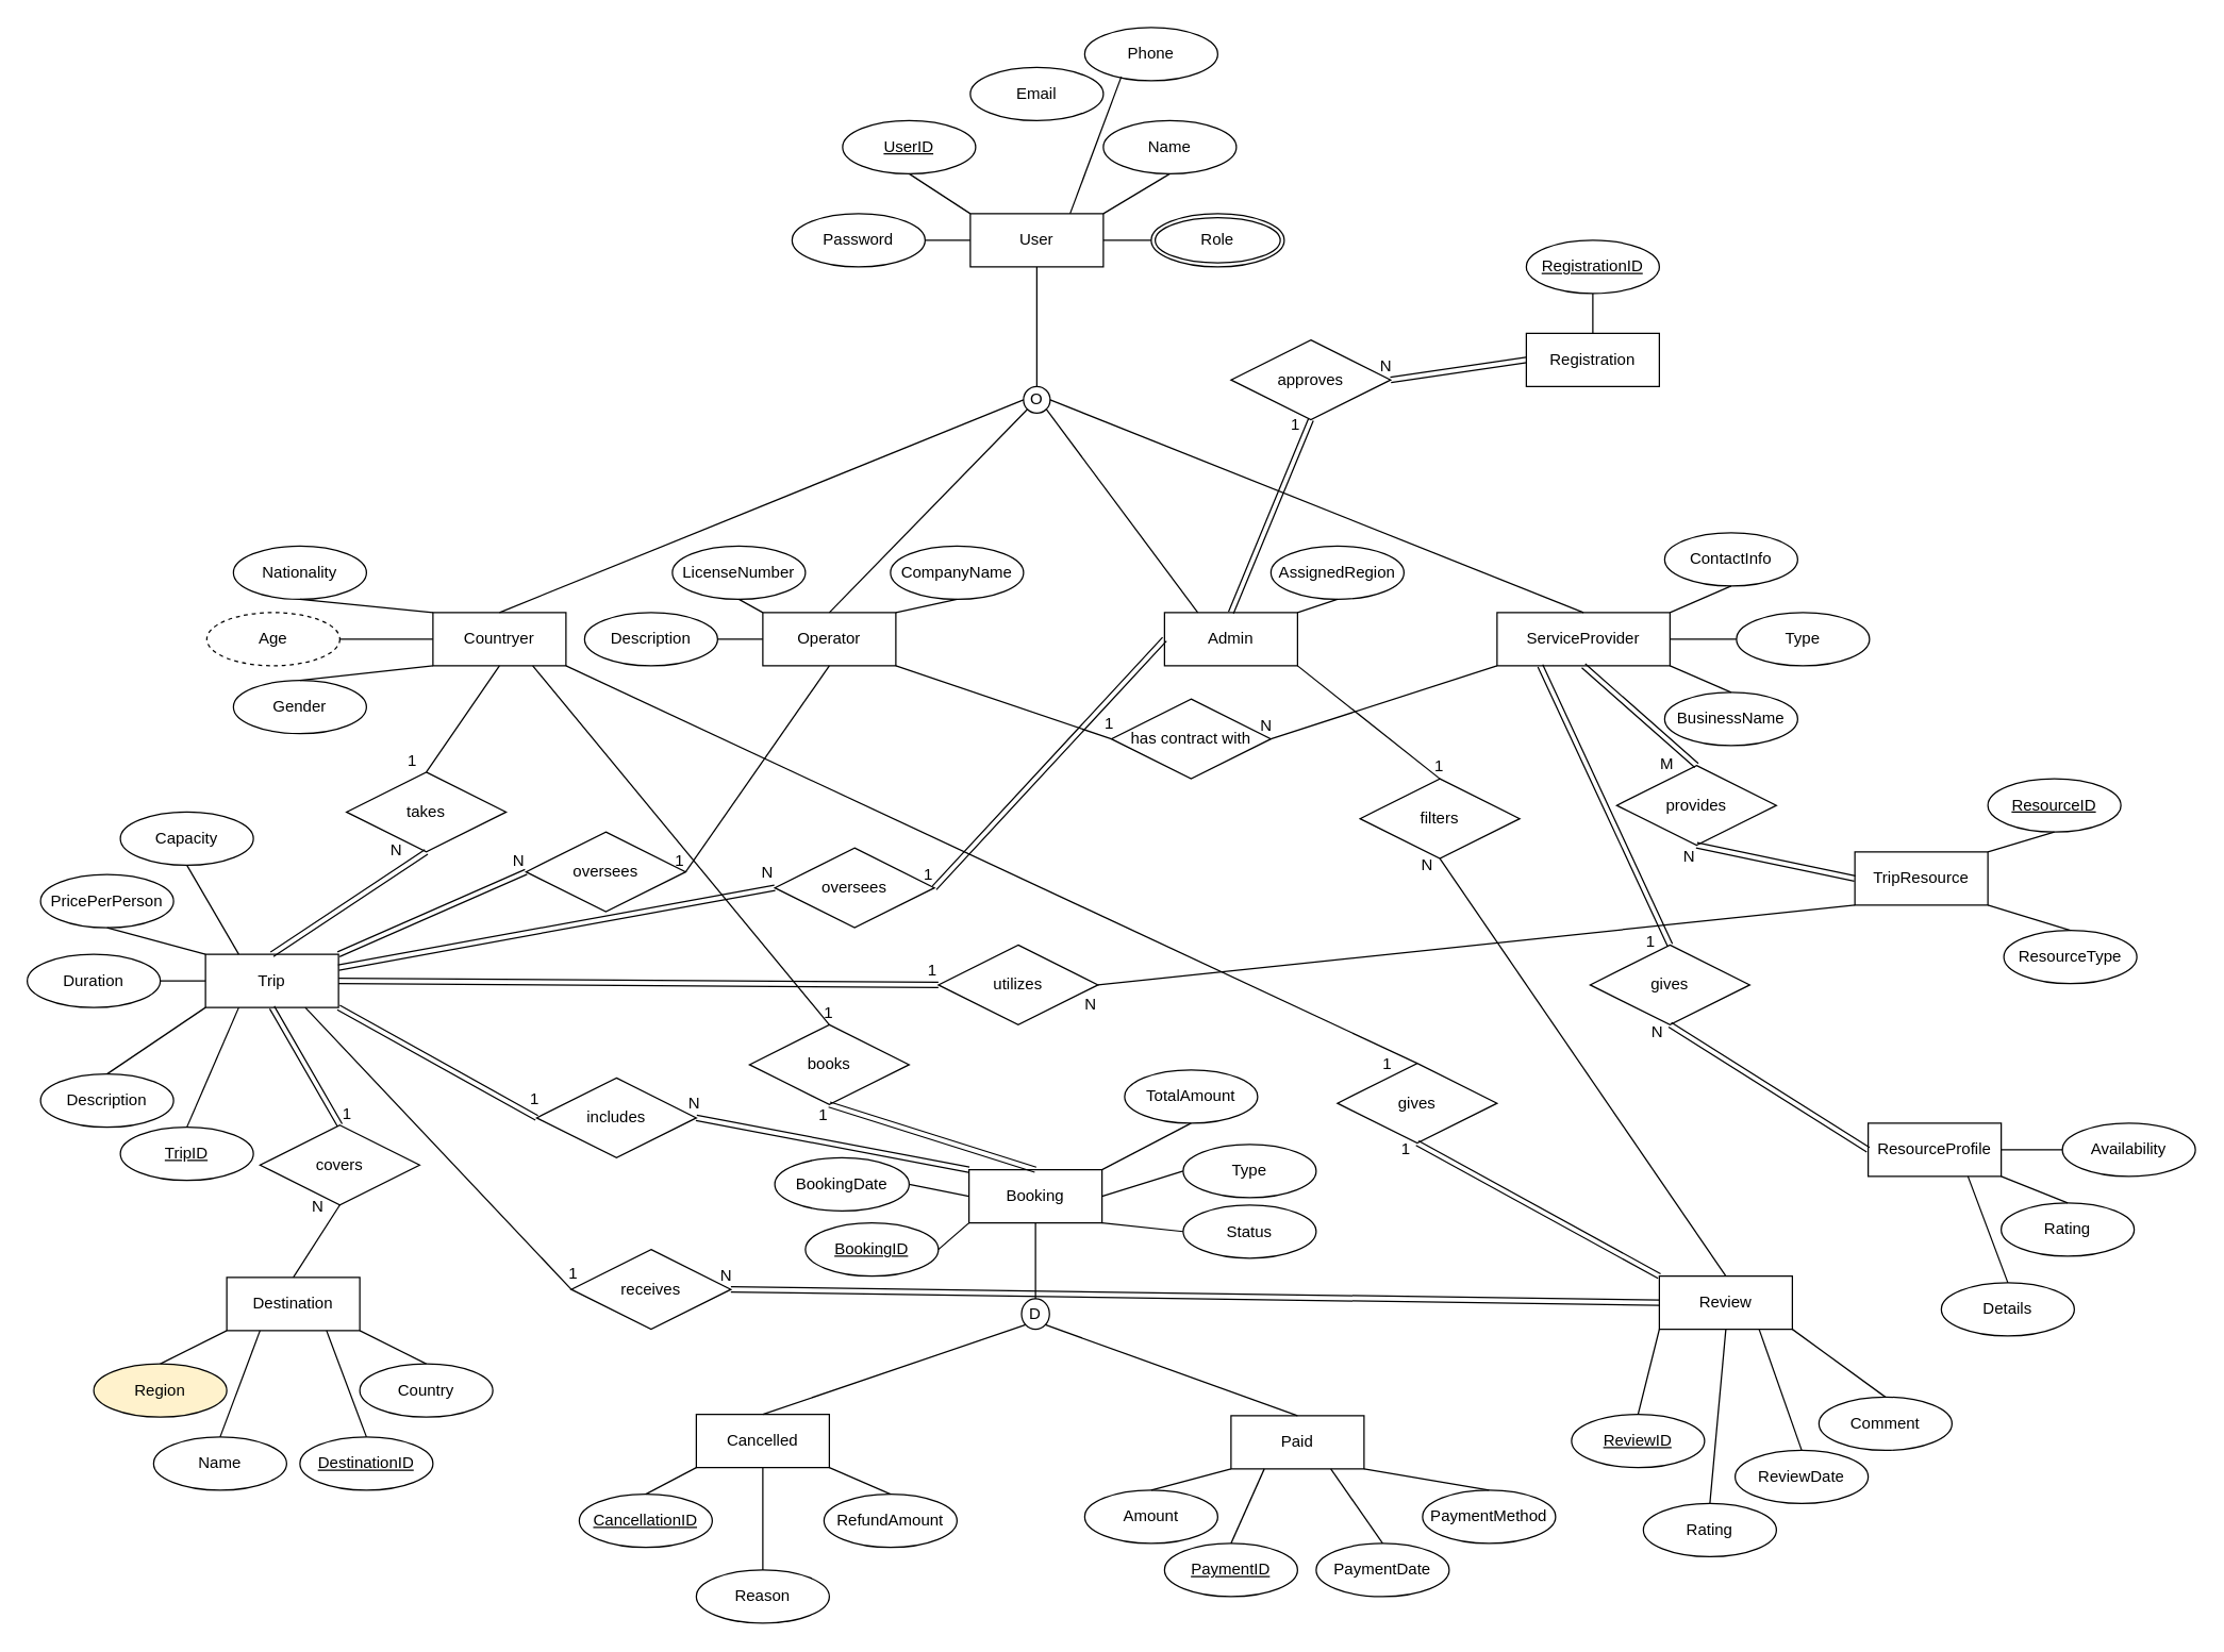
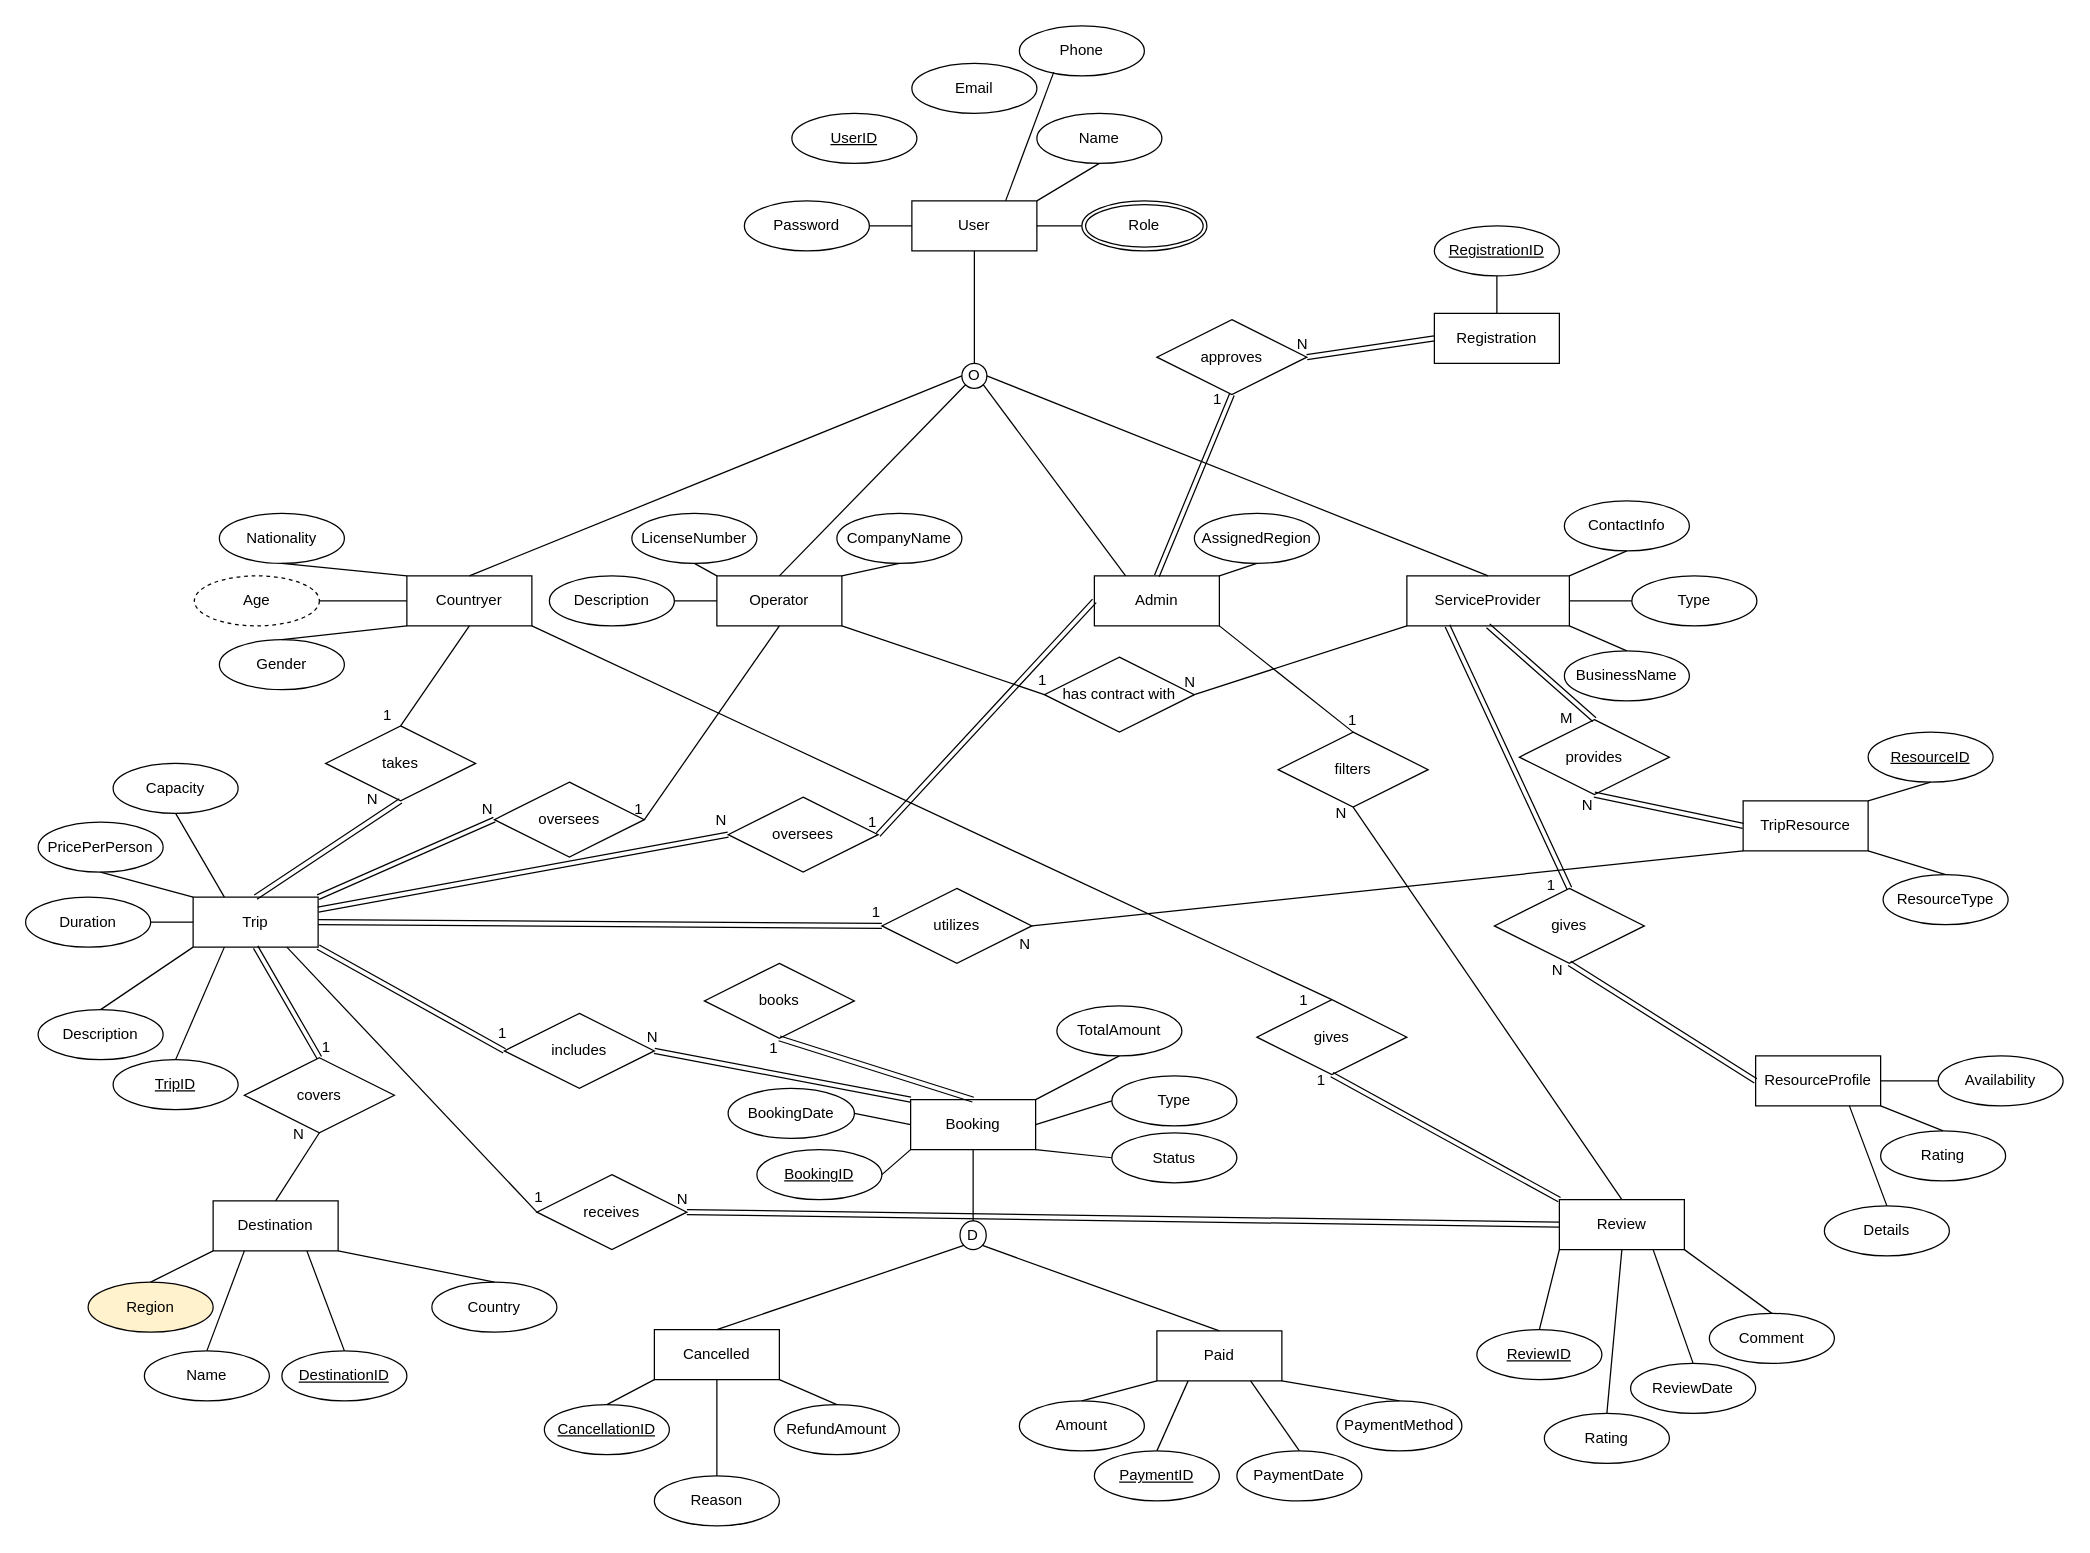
- <mxCell id="4" value="" style="endArrow=none;html=1;rounded=0;exitX=0;exitY=0;exitDx=0;exitDy=0;entryX=0.5;entryY=1;entryDx=0;entryDy=0;" parent="1" source="2" target="3" edge="1"><mxGeometry width="50" height="50" relative="1" as="geometry"><mxPoint x="779" y="150" as="sourcePoint" /><mxPoint x="689" y="130" as="targetPoint" /></mxGeometry></mxCell>
- <mxCell id="141" value="" style="endArrow=none;html=1;rounded=0;exitX=0.75;exitY=1;exitDx=0;exitDy=0;entryX=0.5;entryY=0;entryDx=0;entryDy=0;" parent="1" source="12" target="140" edge="1"><mxGeometry relative="1" as="geometry"><mxPoint x="525" y="770" as="sourcePoint" /><mxPoint x="675" y="770" as="targetPoint" /></mxGeometry></mxCell>
- <mxCell id="142" value="1" style="resizable=0;html=1;whiteSpace=wrap;align=right;verticalAlign=bottom;" parent="141" connectable="0" vertex="1"><mxGeometry x="1" relative="1" as="geometry"><mxPoint x="4" y="-1" as="offset" /></mxGeometry></mxCell>
- <mxCell id="49" value="Country" style="ellipse;whiteSpace=wrap;html=1;align=center;" parent="1" vertex="1"><mxGeometry x="270" y="1025" width="100" height="40" as="geometry" /></mxCell>
+ <mxCell id="49" value="Country" style="ellipse;whiteSpace=wrap;html=1;align=center;" parent="1" vertex="1"><mxGeometry x="345" y="1025" width="100" height="40" as="geometry" /></mxCell>
